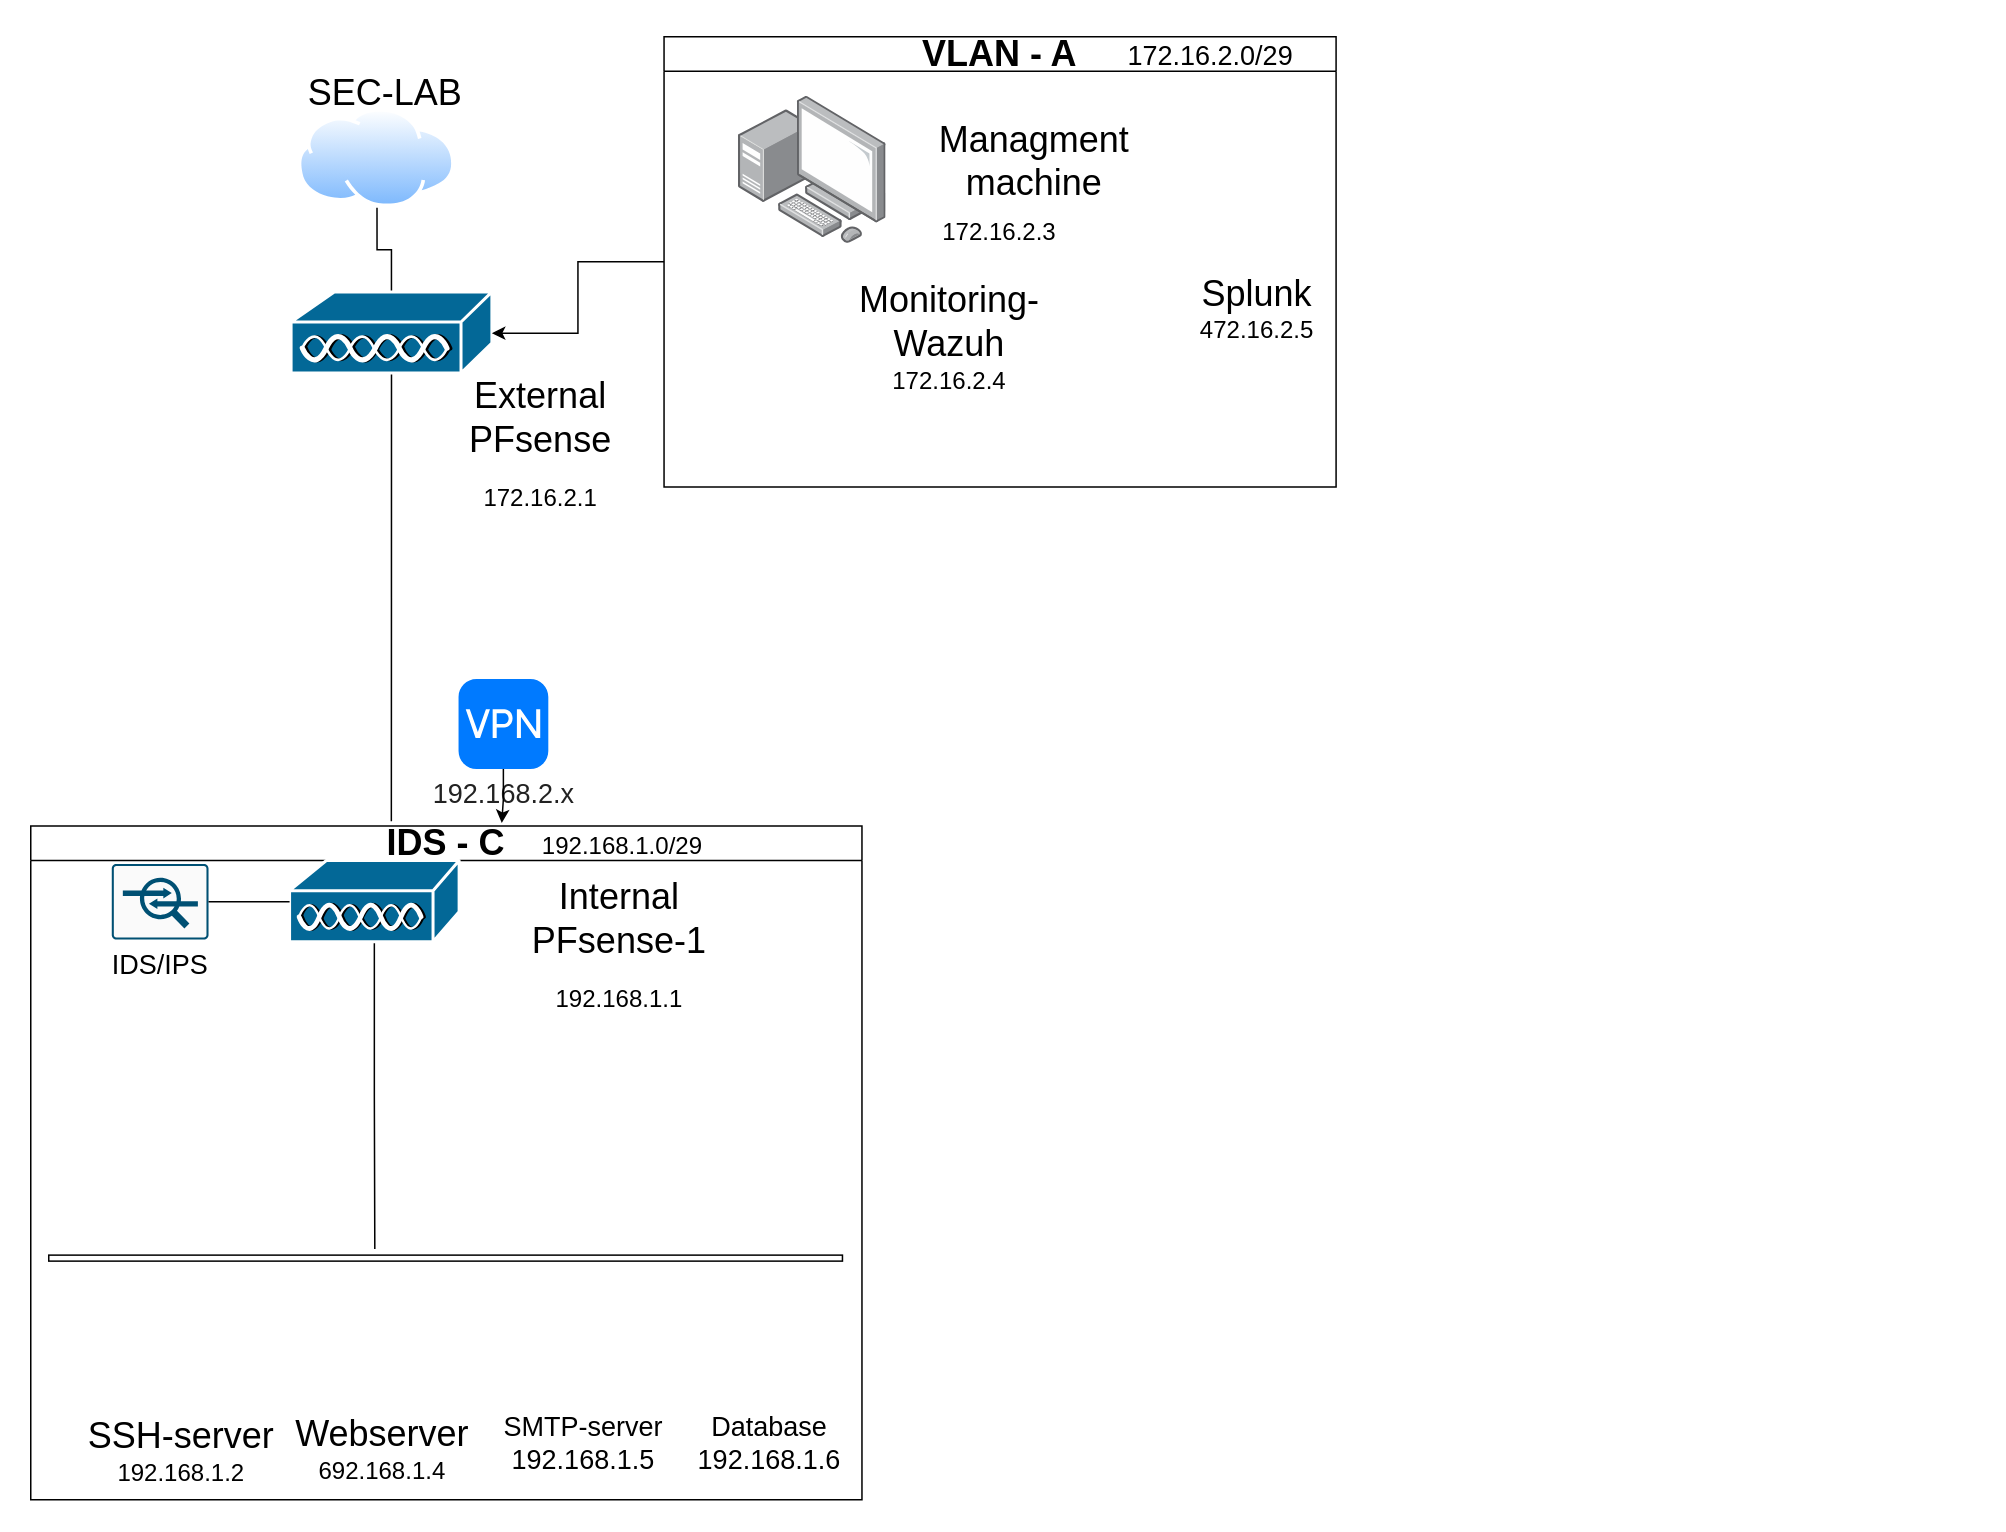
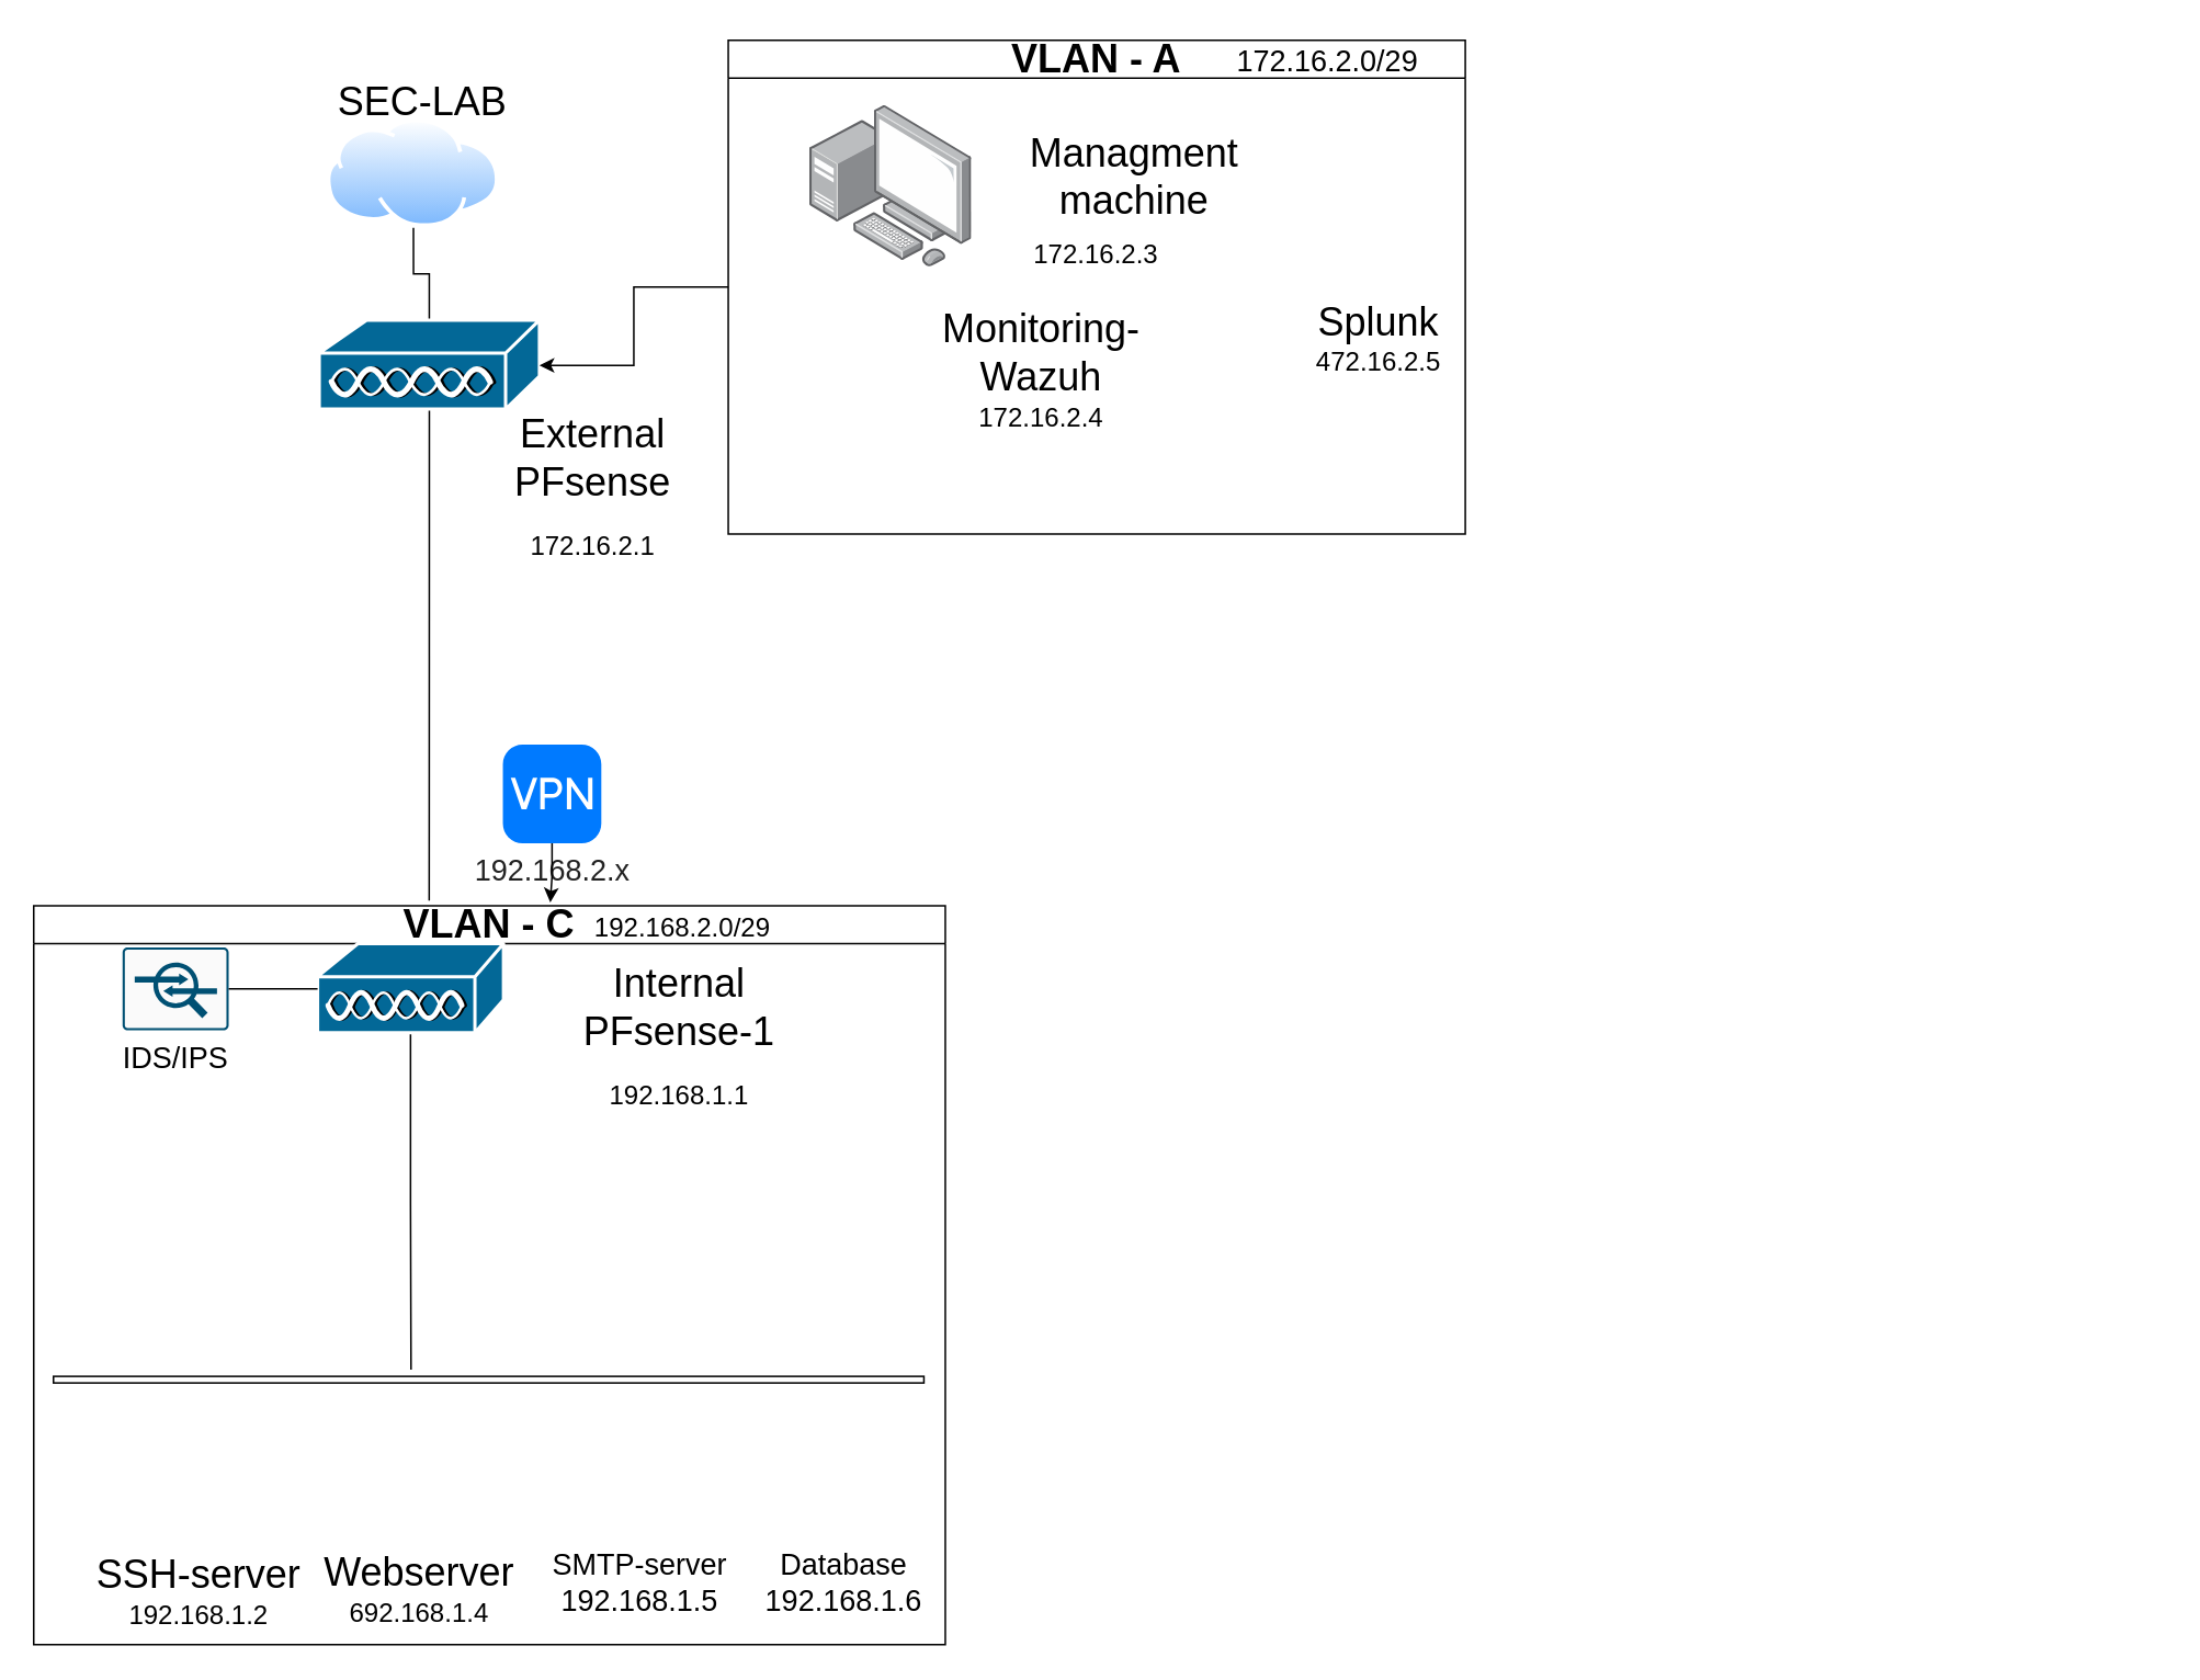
- <mxCell id="3" value="&lt;span style=&quot;font-size: 24px;&quot;&gt;IDS - C&lt;/span&gt;" style="swimlane;whiteSpace=wrap;html=1;" parent="2" vertex="1"><mxGeometry x="-155" y="124" width="554" height="449" as="geometry" /></mxCell>
+ <mxCell id="3" value="&lt;span style=&quot;font-size: 24px;&quot;&gt;VLAN - C&lt;/span&gt;" style="swimlane;whiteSpace=wrap;html=1;" parent="2" vertex="1"><mxGeometry x="-155" y="124" width="554" height="449" as="geometry" /></mxCell>
- <mxCell id="9" value="&lt;div style=&quot;text-wrap: wrap;&quot;&gt;&lt;div&gt;&lt;font size=&quot;3&quot;&gt;192.168.1.0/29&lt;/font&gt;&lt;/div&gt;&lt;/div&gt;" style="text;html=1;align=center;verticalAlign=middle;resizable=0;points=[];autosize=1;strokeColor=none;fillColor=none;" parent="3" vertex="1"><mxGeometry x="331" y="-3" width="125" height="31" as="geometry" /></mxCell>
+ <mxCell id="9" value="&lt;div style=&quot;text-wrap: wrap;&quot;&gt;&lt;div&gt;&lt;font size=&quot;3&quot;&gt;192.168.2.0/29&lt;/font&gt;&lt;/div&gt;&lt;/div&gt;" style="text;html=1;align=center;verticalAlign=middle;resizable=0;points=[];autosize=1;strokeColor=none;fillColor=none;" parent="3" vertex="1"><mxGeometry x="331" y="-3" width="125" height="31" as="geometry" /></mxCell>
